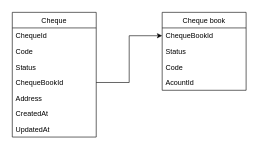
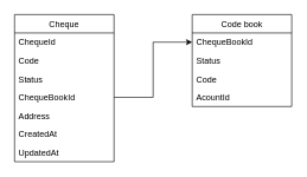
- <mxCell id="10" value="Cheque book" style="swimlane;fontStyle=0;childLayout=stackLayout;horizontal=1;startSize=26;horizontalStack=0;resizeParent=1;resizeParentMax=0;resizeLast=0;collapsible=1;marginBottom=0;" vertex="1" parent="1"><mxGeometry x="270" y="20" width="140" height="130" as="geometry" /></mxCell>
+ <mxCell id="10" value="Code book" style="swimlane;fontStyle=0;childLayout=stackLayout;horizontal=1;startSize=26;horizontalStack=0;resizeParent=1;resizeParentMax=0;resizeLast=0;collapsible=1;marginBottom=0;" vertex="1" parent="1"><mxGeometry x="270" y="20" width="140" height="130" as="geometry" /></mxCell>
